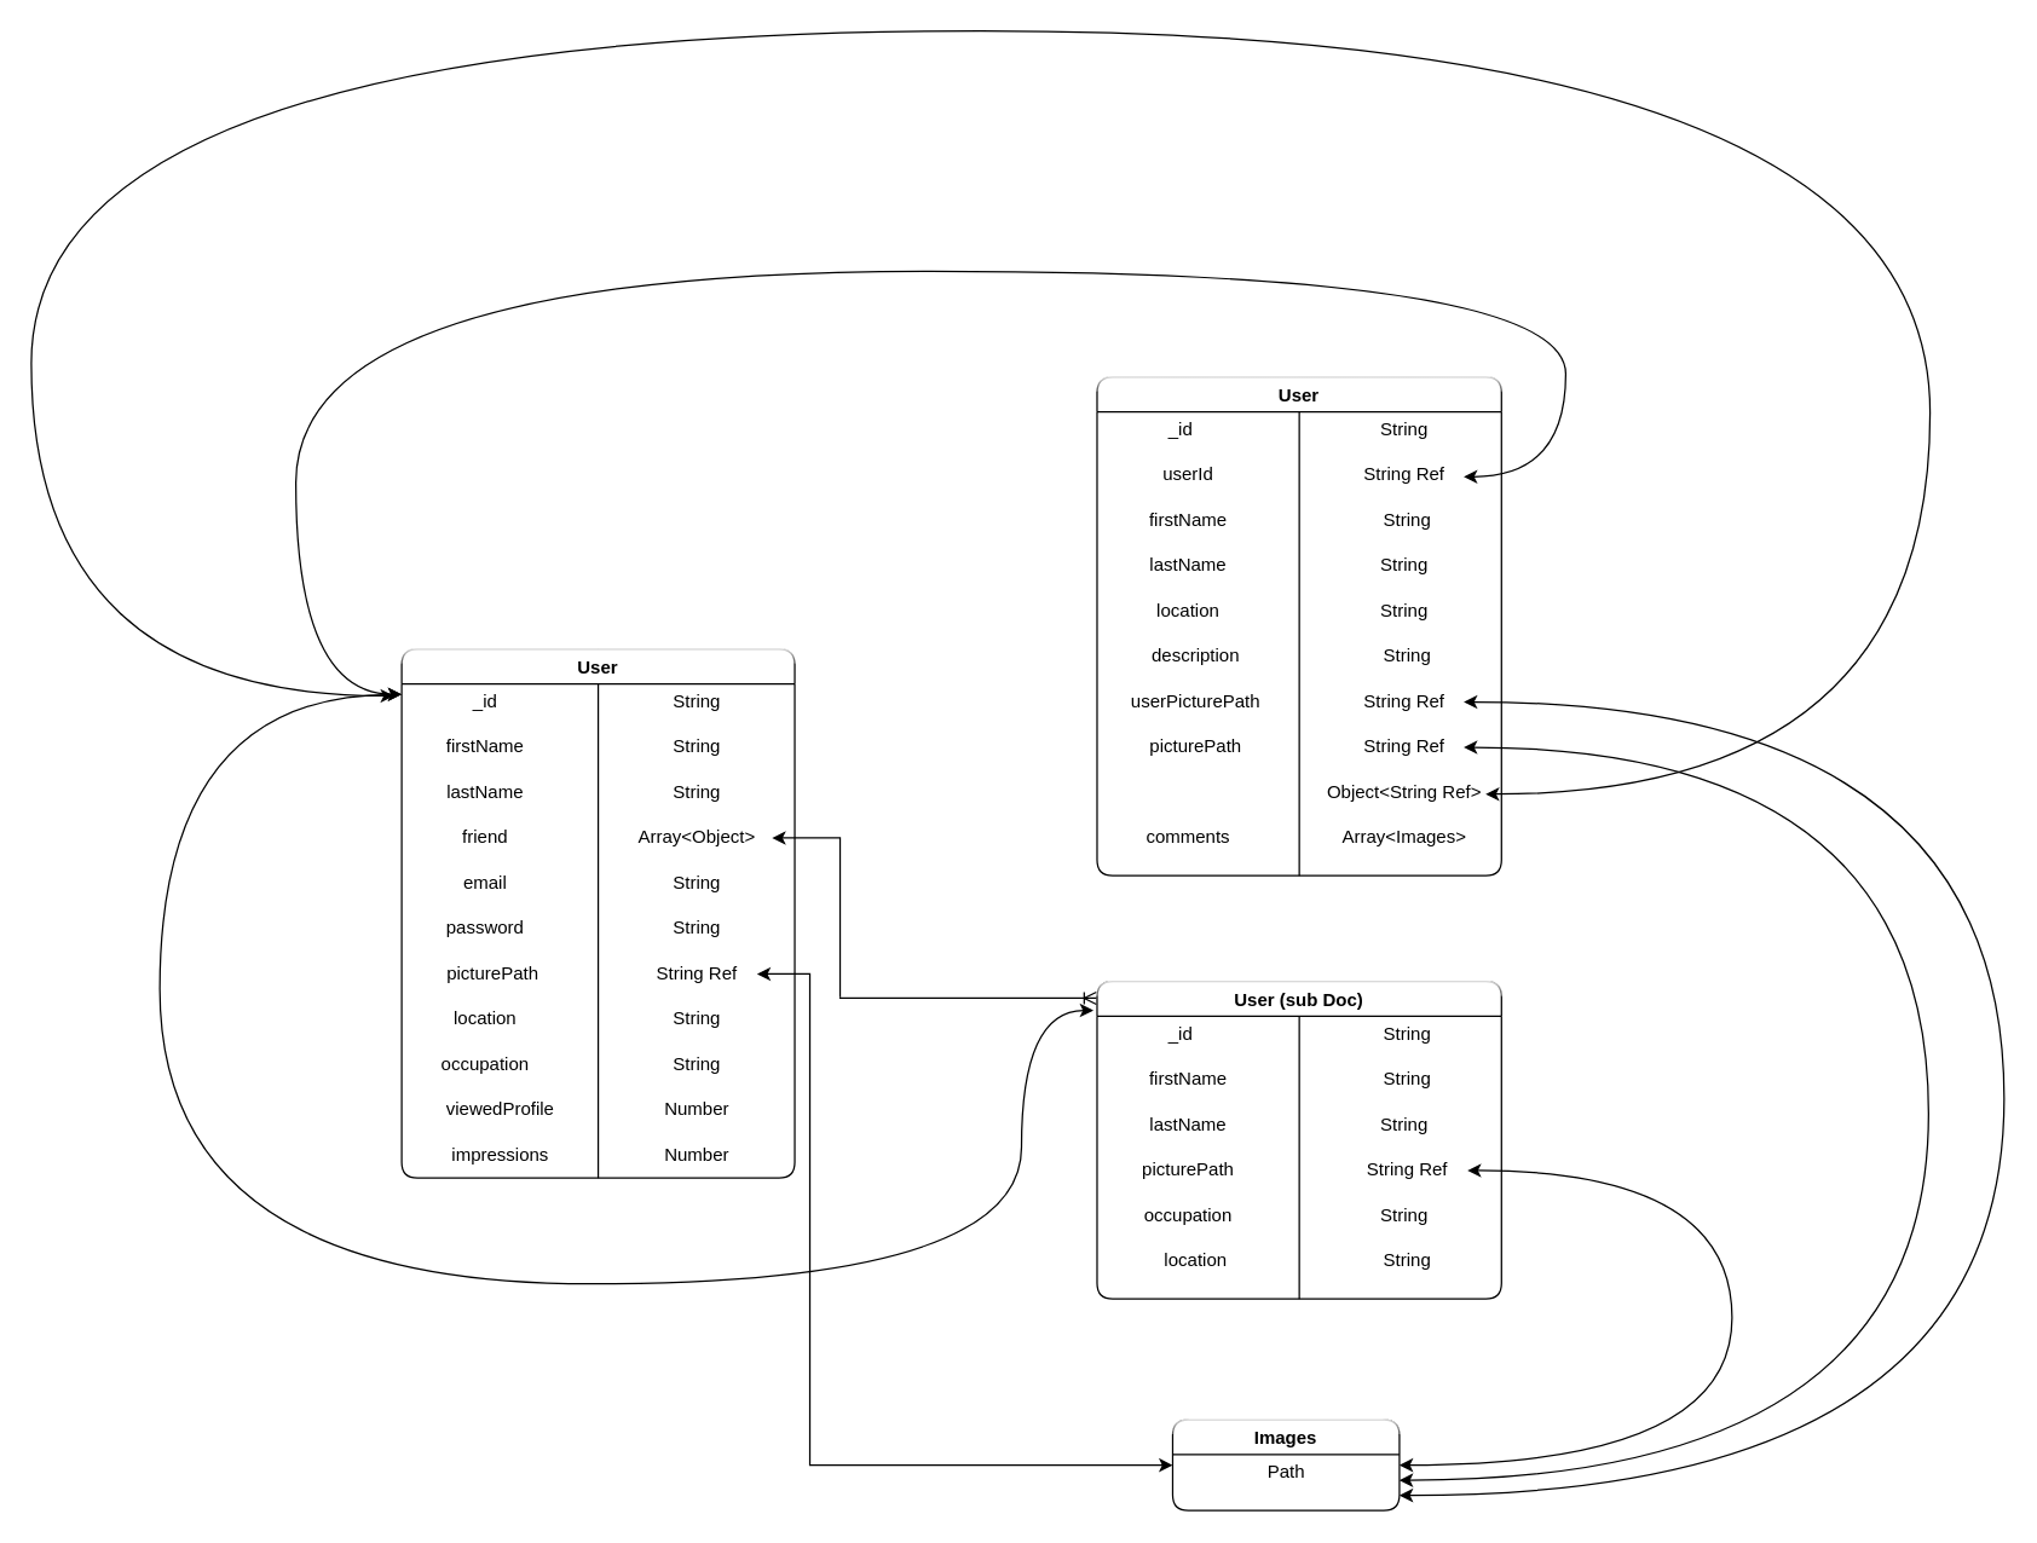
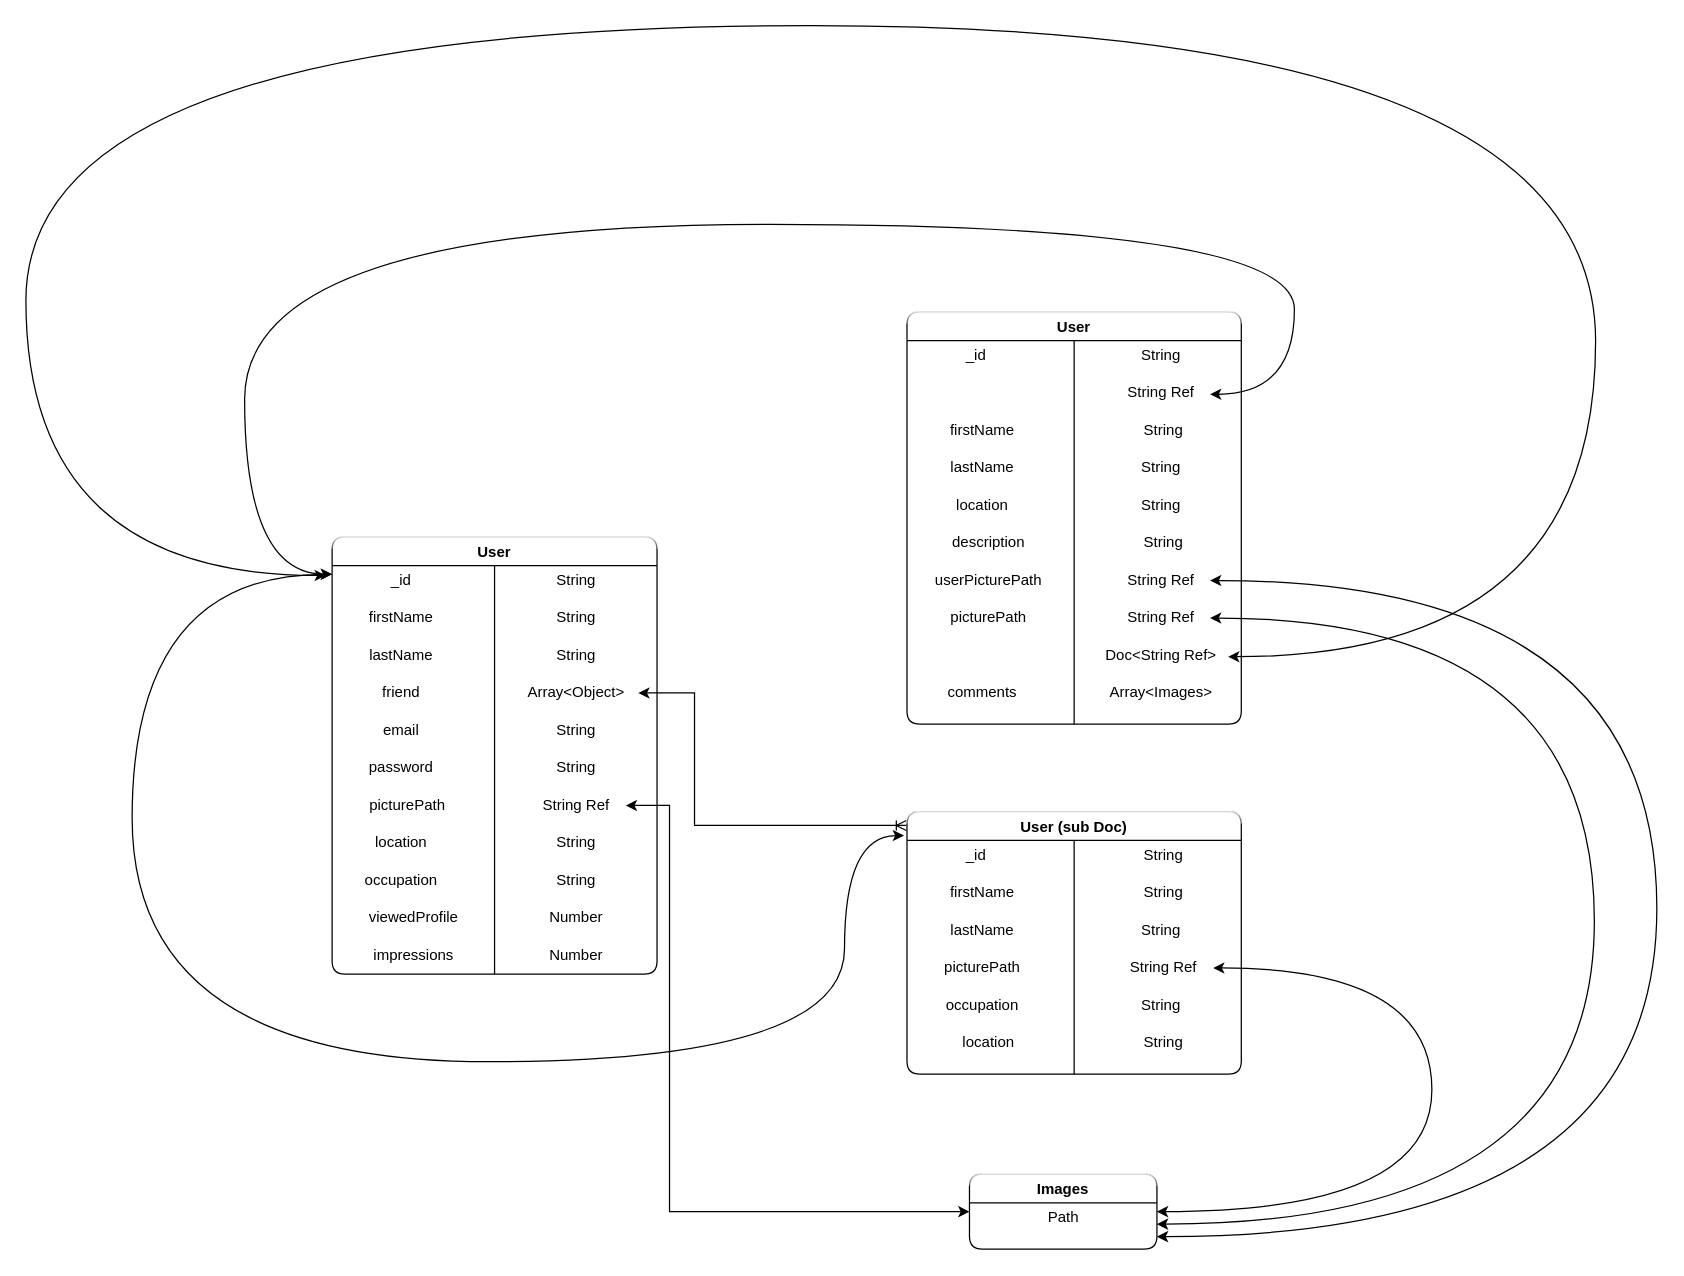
- <mxCell id="33" value="userId" style="text;html=1;align=center;verticalAlign=middle;resizable=0;points=[];autosize=1;strokeColor=none;fillColor=none;" vertex="1" parent="28"><mxGeometry x="30" y="50" width="60" height="30" as="geometry" /></mxCell>
- <mxCell id="45" value="&lt;span style=&quot;font-weight: normal;&quot;&gt;Object&amp;lt;String Ref&amp;gt;&lt;/span&gt;" style="text;html=1;align=center;verticalAlign=middle;resizable=0;points=[];autosize=1;strokeColor=none;fillColor=none;fontStyle=1;" vertex="1" parent="28"><mxGeometry x="137.5" y="260" width="130" height="30" as="geometry" /></mxCell>
+ <mxCell id="45" value="&lt;span style=&quot;font-weight: normal;&quot;&gt;Doc&amp;lt;String Ref&amp;gt;&lt;/span&gt;" style="text;html=1;align=center;verticalAlign=middle;resizable=0;points=[];autosize=1;strokeColor=none;fillColor=none;fontStyle=1;" vertex="1" parent="28"><mxGeometry x="137.5" y="260" width="130" height="30" as="geometry" /></mxCell>
